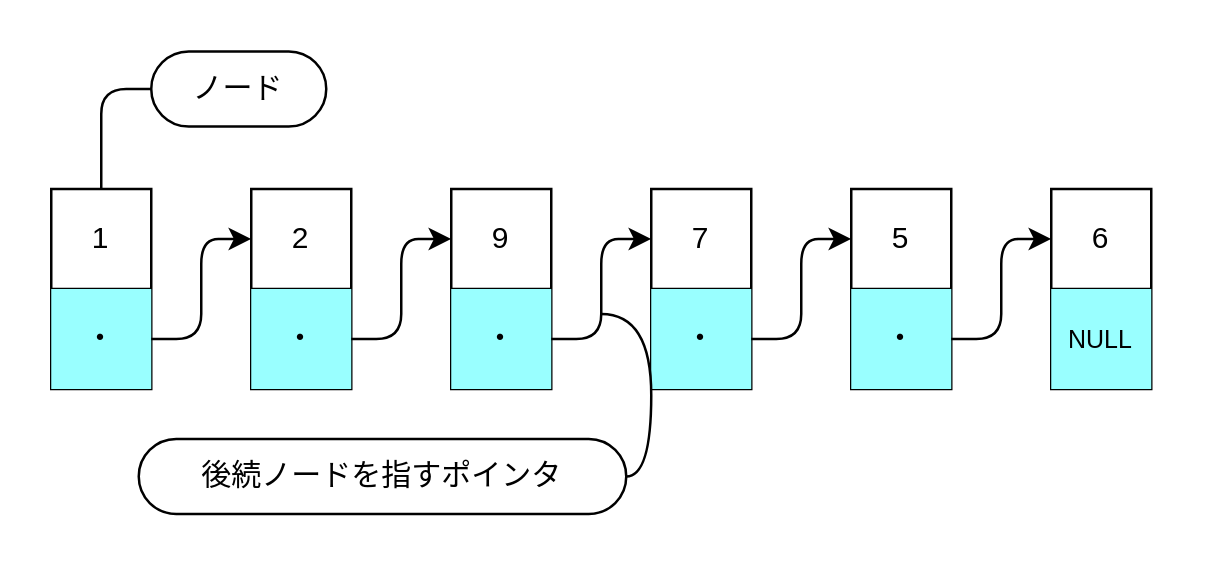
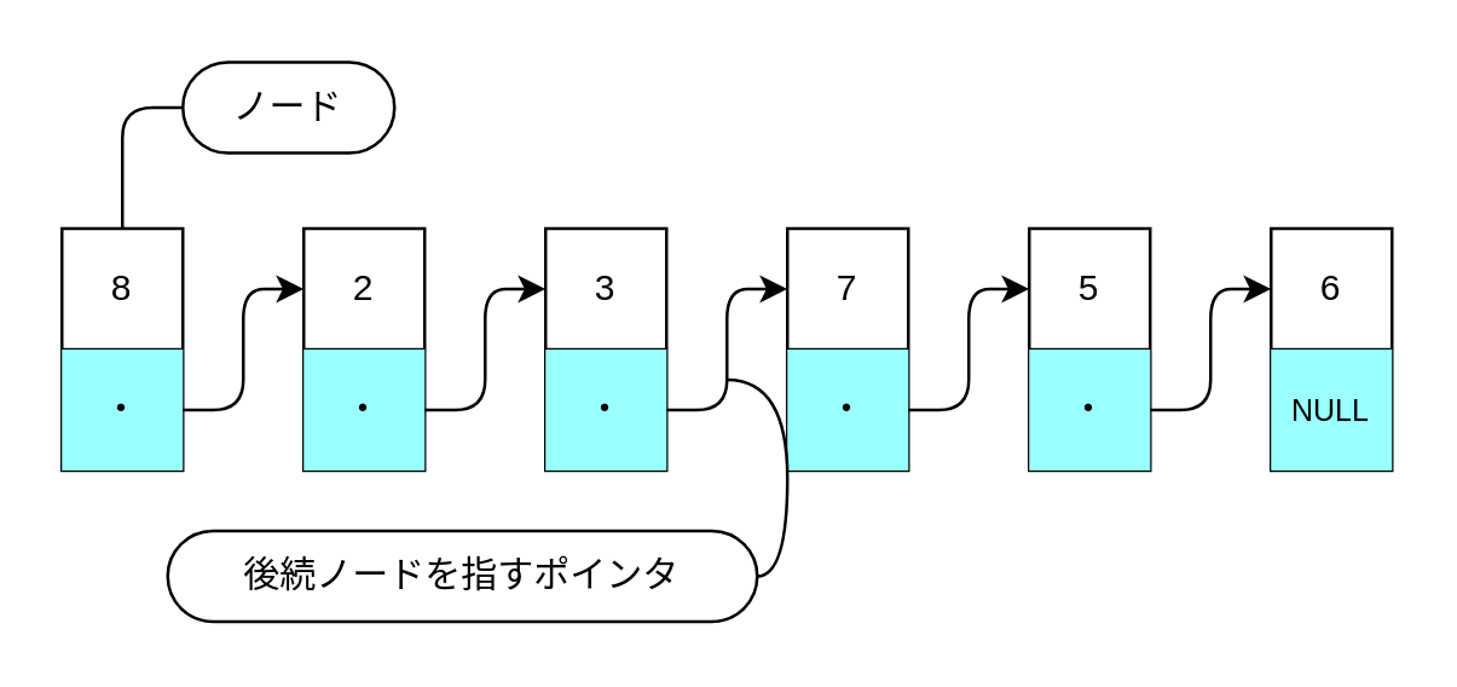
- <mxCell id="5" value="1" style="shape=partialRectangle;html=1;whiteSpace=wrap;connectable=0;overflow=hidden;fillColor=none;top=0;left=0;bottom=0;right=0;pointerEvents=1;labelBackgroundColor=none;strokeColor=#F0F0F0;" parent="4" vertex="1"><mxGeometry width="40" height="40" as="geometry"><mxRectangle width="40" height="40" as="alternateBounds" /></mxGeometry></mxCell>
+ <mxCell id="5" value="8" style="shape=partialRectangle;html=1;whiteSpace=wrap;connectable=0;overflow=hidden;fillColor=none;top=0;left=0;bottom=0;right=0;pointerEvents=1;labelBackgroundColor=none;strokeColor=#F0F0F0;" parent="4" vertex="1"><mxGeometry width="40" height="40" as="geometry"><mxRectangle width="40" height="40" as="alternateBounds" /></mxGeometry></mxCell>
- <mxCell id="20" value="9" style="shape=partialRectangle;html=1;whiteSpace=wrap;connectable=0;overflow=hidden;fillColor=none;top=0;left=0;bottom=0;right=0;pointerEvents=1;labelBackgroundColor=none;strokeColor=#F0F0F0;" parent="19" vertex="1"><mxGeometry width="40" height="40" as="geometry"><mxRectangle width="40" height="40" as="alternateBounds" /></mxGeometry></mxCell>
+ <mxCell id="20" value="3" style="shape=partialRectangle;html=1;whiteSpace=wrap;connectable=0;overflow=hidden;fillColor=none;top=0;left=0;bottom=0;right=0;pointerEvents=1;labelBackgroundColor=none;strokeColor=#F0F0F0;" parent="19" vertex="1"><mxGeometry width="40" height="40" as="geometry"><mxRectangle width="40" height="40" as="alternateBounds" /></mxGeometry></mxCell>
